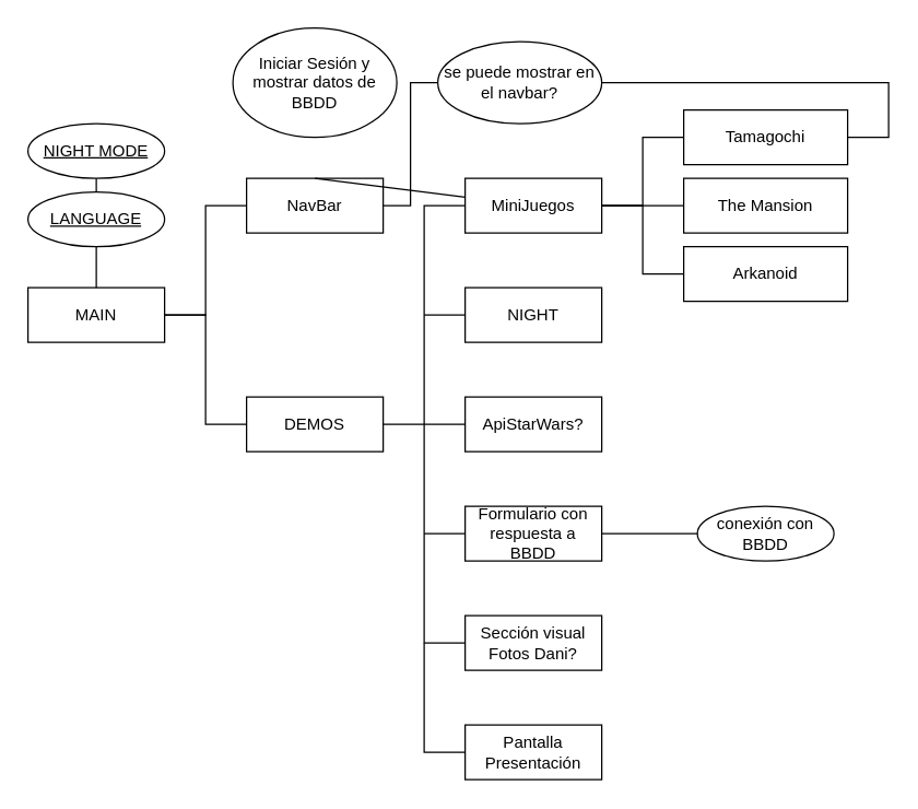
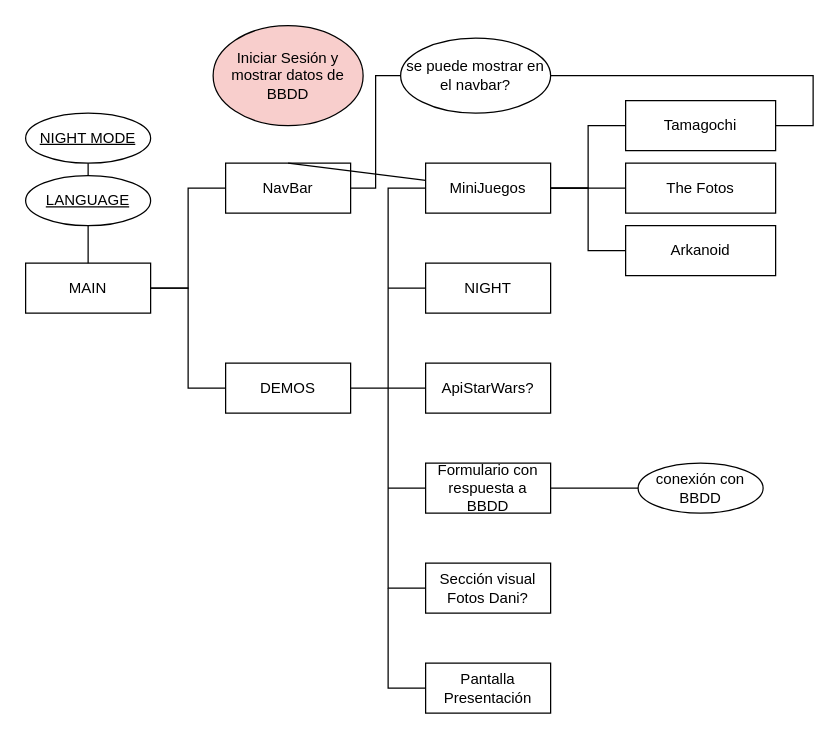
- <mxCell id="19" value="Iniciar Sesión y&lt;br&gt;mostrar datos de BBDD" style="ellipse;whiteSpace=wrap;html=1;align=center;" vertex="1" parent="1"><mxGeometry x="170" y="20" width="120" height="80" as="geometry" /></mxCell>
+ <mxCell id="19" value="Iniciar Sesión y&lt;br&gt;mostrar datos de BBDD" style="ellipse;whiteSpace=wrap;html=1;align=center;fillColor=#f8cecc;" vertex="1" parent="1"><mxGeometry x="170" y="20" width="120" height="80" as="geometry" /></mxCell>
- <mxCell id="23" value="The Mansion" style="whiteSpace=wrap;html=1;align=center;" vertex="1" parent="1"><mxGeometry x="500" y="130" width="120" height="40" as="geometry" /></mxCell>
+ <mxCell id="23" value="The Fotos" style="whiteSpace=wrap;html=1;align=center;" vertex="1" parent="1"><mxGeometry x="500" y="130" width="120" height="40" as="geometry" /></mxCell>
